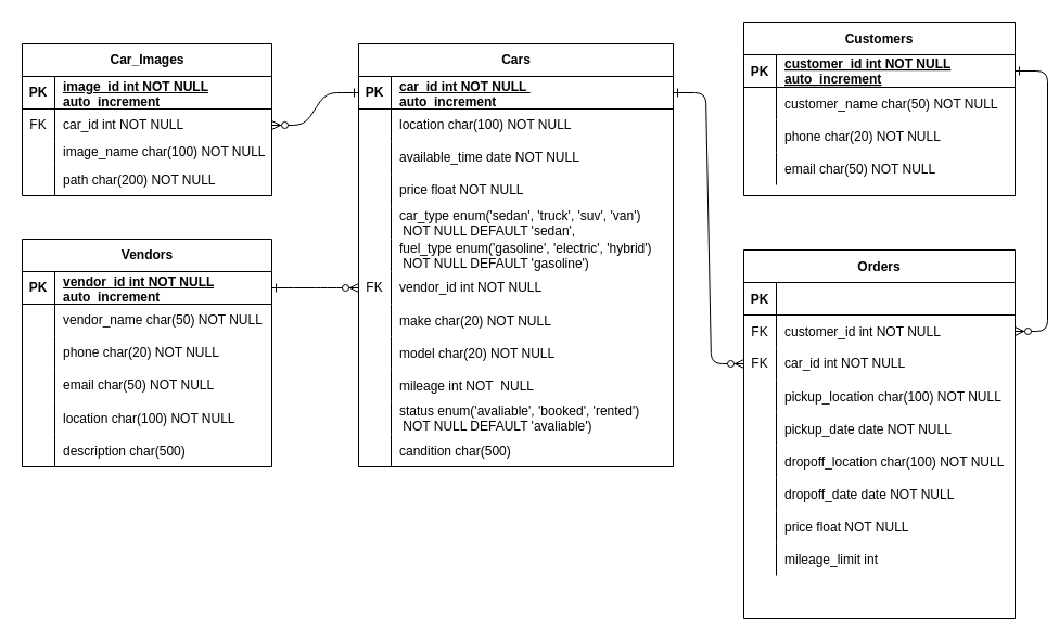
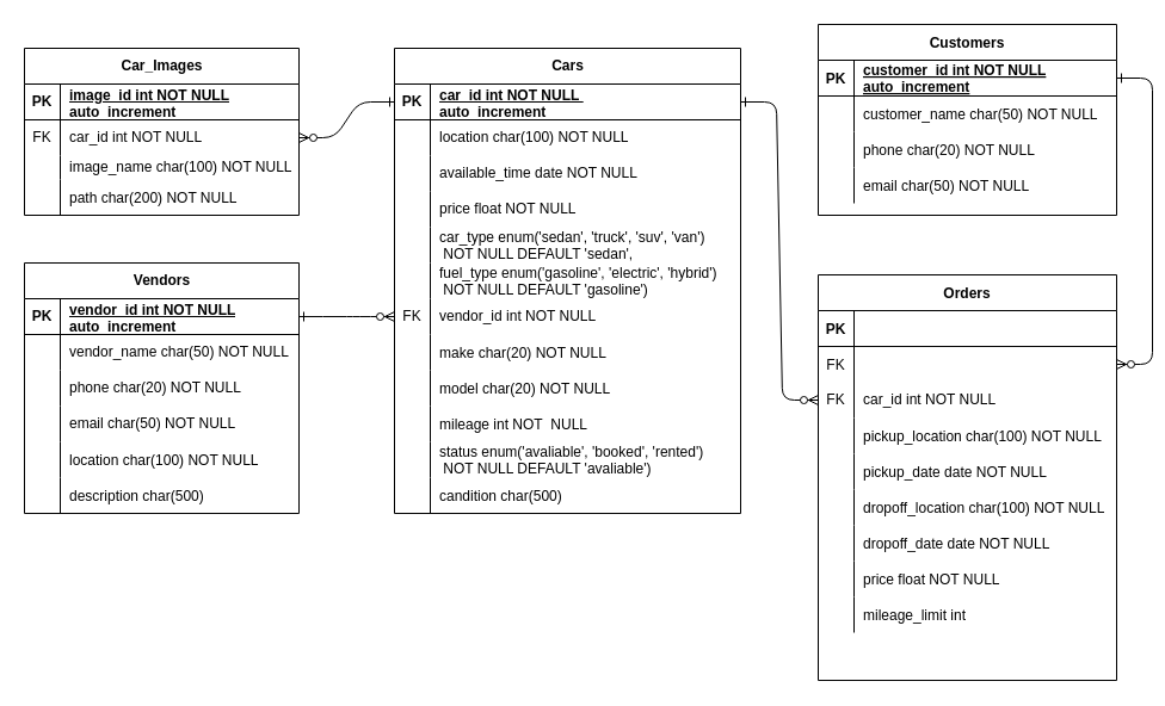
- <mxCell id="91" value="customer_id int NOT NULL" style="shape=partialRectangle;overflow=hidden;connectable=0;fillColor=none;top=0;left=0;bottom=0;right=0;align=left;spacingLeft=6;" parent="89" vertex="1"><mxGeometry x="30" width="220" height="30" as="geometry"><mxRectangle width="220" height="30" as="alternateBounds" /></mxGeometry></mxCell>
